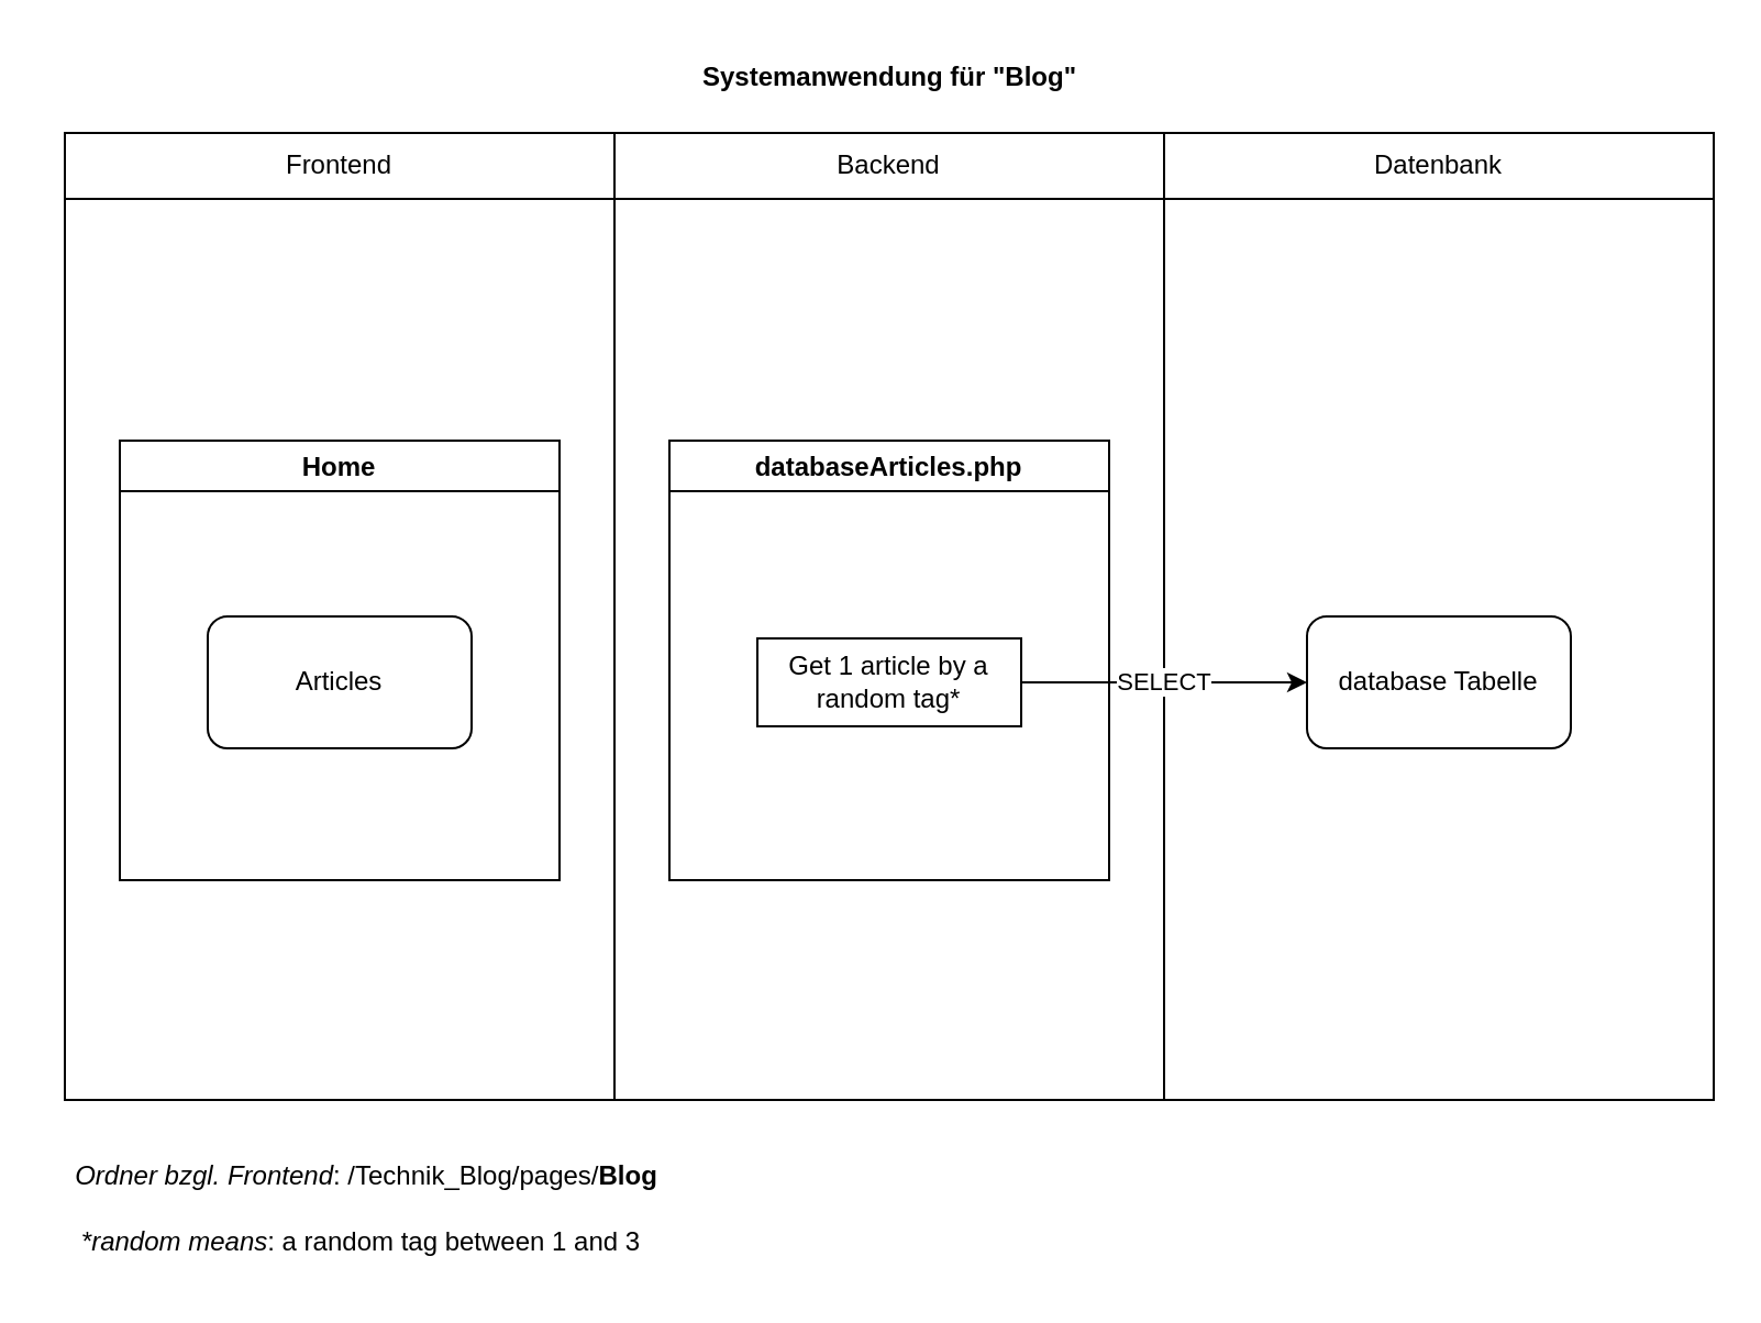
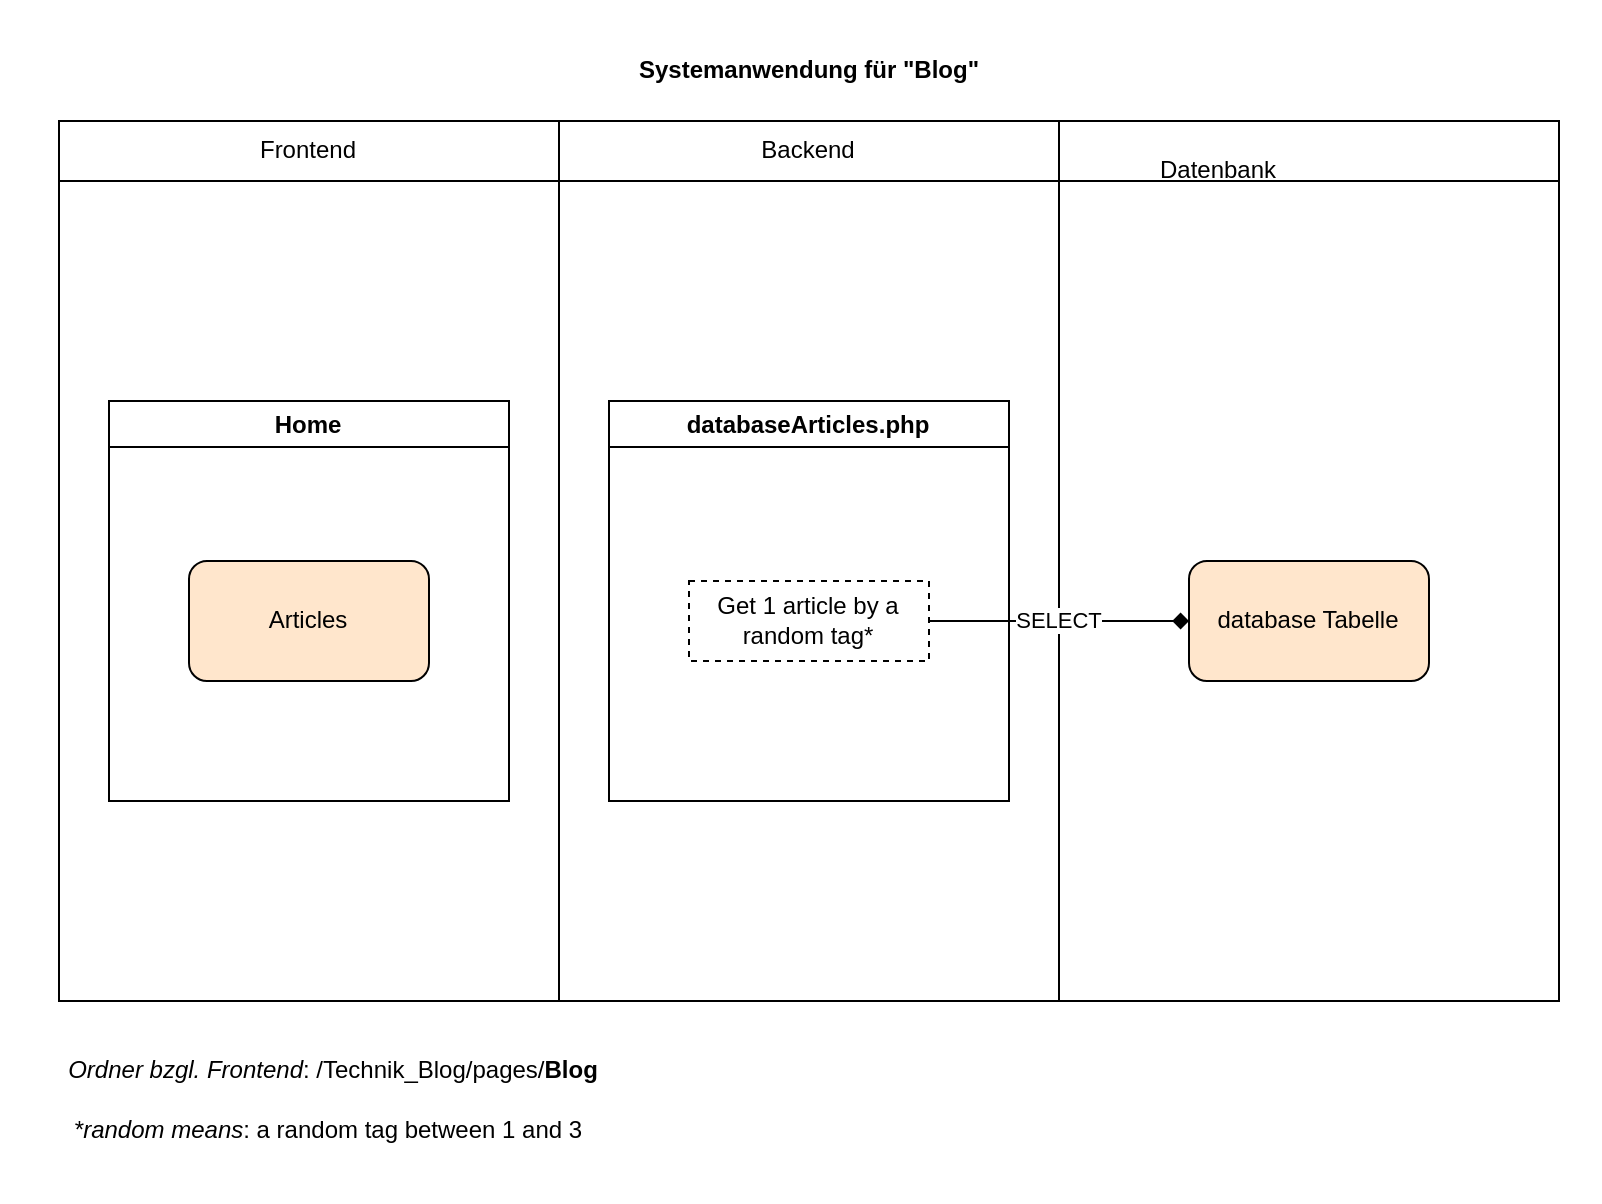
- <mxCell id="7" value="Datenbank" style="text;html=1;strokeColor=none;fillColor=none;align=center;verticalAlign=middle;whiteSpace=wrap;rounded=0;" vertex="1" parent="1"><mxGeometry x="624" y="60" width="60" height="30" as="geometry" /></mxCell>
+ <mxCell id="7" value="Datenbank" style="text;html=1;strokeColor=none;fillColor=none;align=center;verticalAlign=middle;whiteSpace=wrap;rounded=0;" vertex="1" parent="1"><mxGeometry x="579" y="70" width="60" height="30" as="geometry" /></mxCell>
- <mxCell id="11" value="Articles" style="rounded=1;whiteSpace=wrap;html=1;" vertex="1" parent="10"><mxGeometry x="40" y="80" width="120" height="60" as="geometry" /></mxCell>
+ <mxCell id="11" value="Articles" style="rounded=1;whiteSpace=wrap;html=1;fillColor=#ffe6cc;" vertex="1" parent="10"><mxGeometry x="40" y="80" width="120" height="60" as="geometry" /></mxCell>
- <mxCell id="13" value="Get 1 article by a random tag*" style="rounded=0;whiteSpace=wrap;html=1;" vertex="1" parent="12"><mxGeometry x="40" y="90" width="120" height="40" as="geometry" /></mxCell>
+ <mxCell id="13" value="Get 1 article by a random tag*" style="rounded=0;whiteSpace=wrap;html=1;dashed=1;" vertex="1" parent="12"><mxGeometry x="40" y="90" width="120" height="40" as="geometry" /></mxCell>
- <mxCell id="17" value="SELECT" style="endArrow=classic;html=1;rounded=0;exitX=1;exitY=0.5;exitDx=0;exitDy=0;" edge="1" parent="1" source="13" target="14"><mxGeometry width="50" height="50" relative="1" as="geometry"><mxPoint x="329" y="290" as="sourcePoint" /><mxPoint x="379" y="240" as="targetPoint" /></mxGeometry></mxCell>
+ <mxCell id="17" value="SELECT" style="endArrow=diamond;html=1;rounded=0;exitX=1;exitY=0.5;exitDx=0;exitDy=0;" edge="1" parent="1" source="13" target="14"><mxGeometry width="50" height="50" relative="1" as="geometry"><mxPoint x="329" y="290" as="sourcePoint" /><mxPoint x="379" y="240" as="targetPoint" /></mxGeometry></mxCell>
- <mxCell id="14" value="database Tabelle" style="rounded=1;whiteSpace=wrap;html=1;" vertex="1" parent="1"><mxGeometry x="594" y="280" width="120" height="60" as="geometry" /></mxCell>
+ <mxCell id="14" value="database Tabelle" style="rounded=1;whiteSpace=wrap;html=1;fillColor=#ffe6cc;" vertex="1" parent="1"><mxGeometry x="594" y="280" width="120" height="60" as="geometry" /></mxCell>
